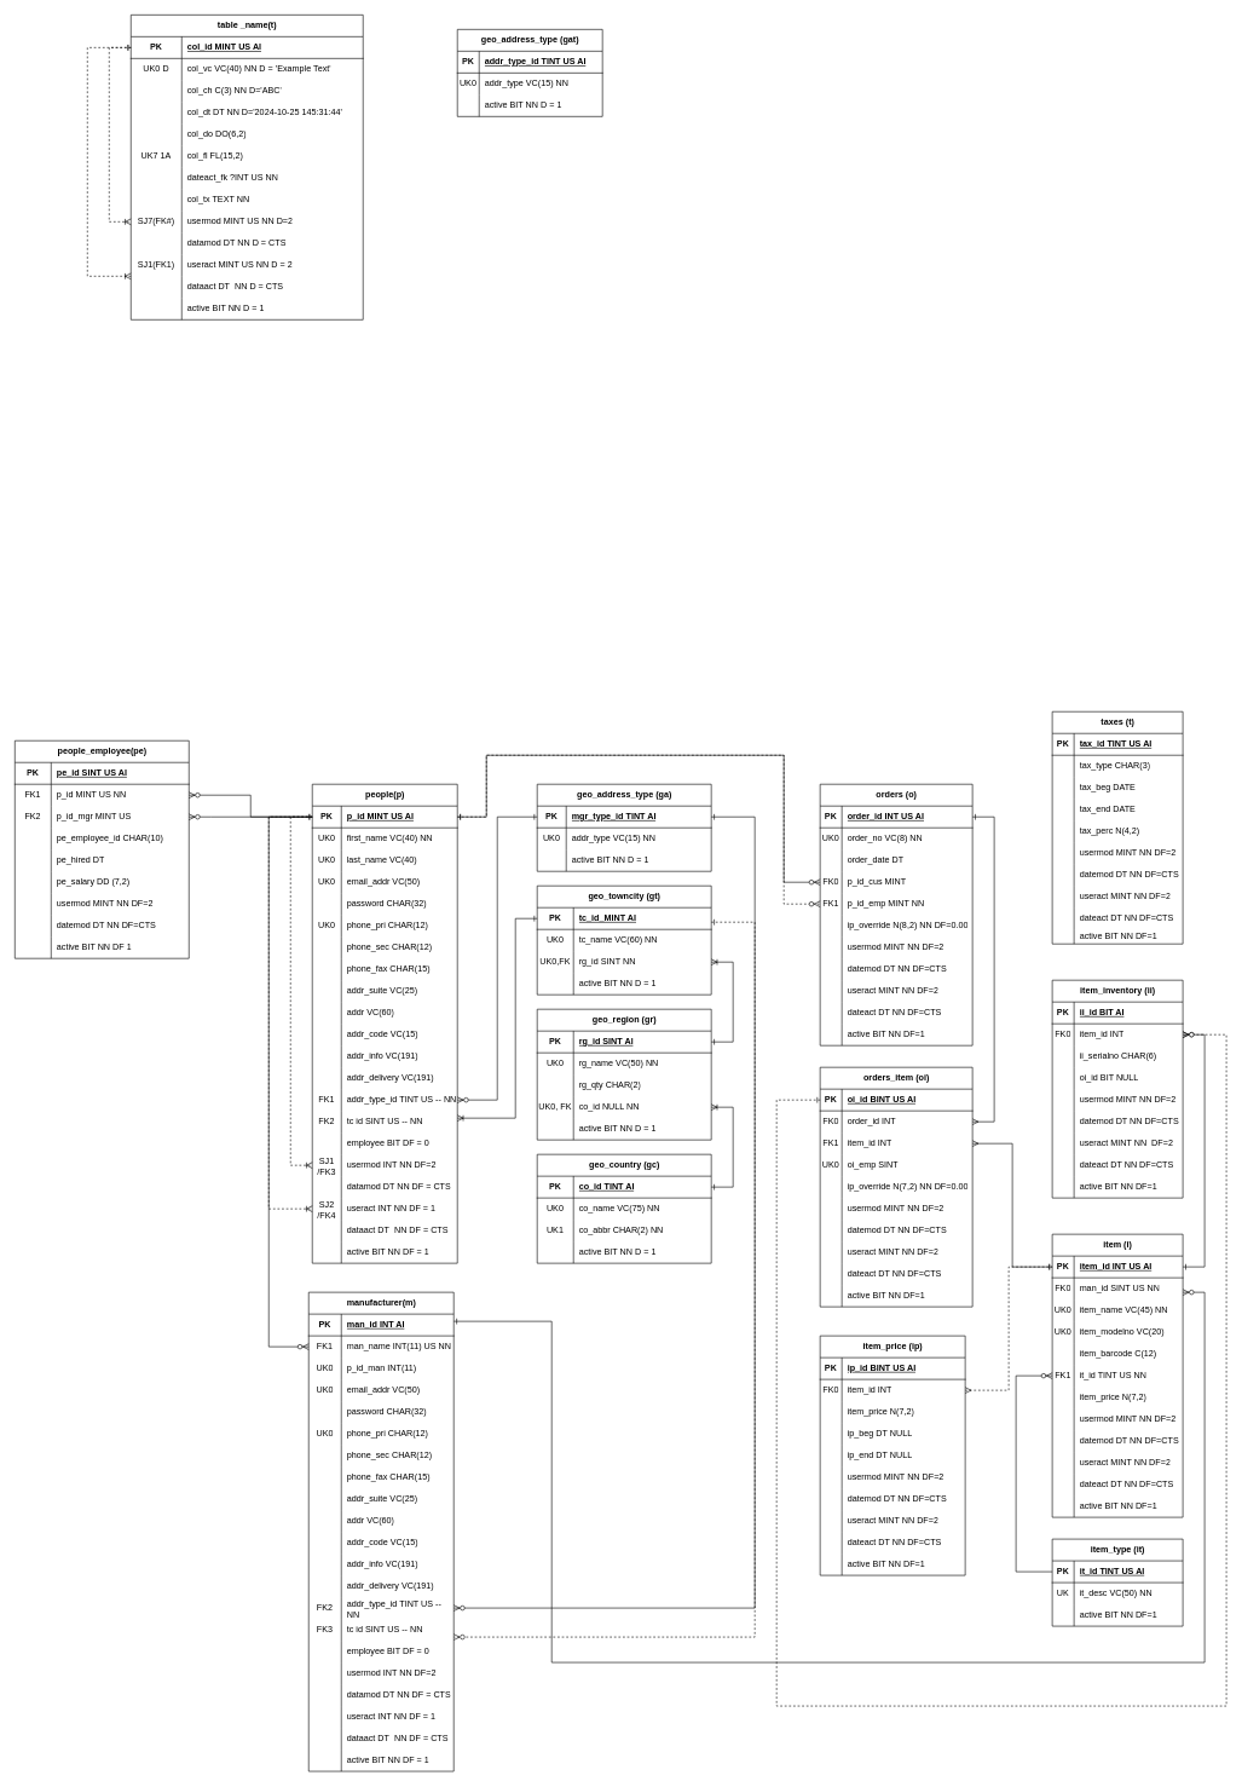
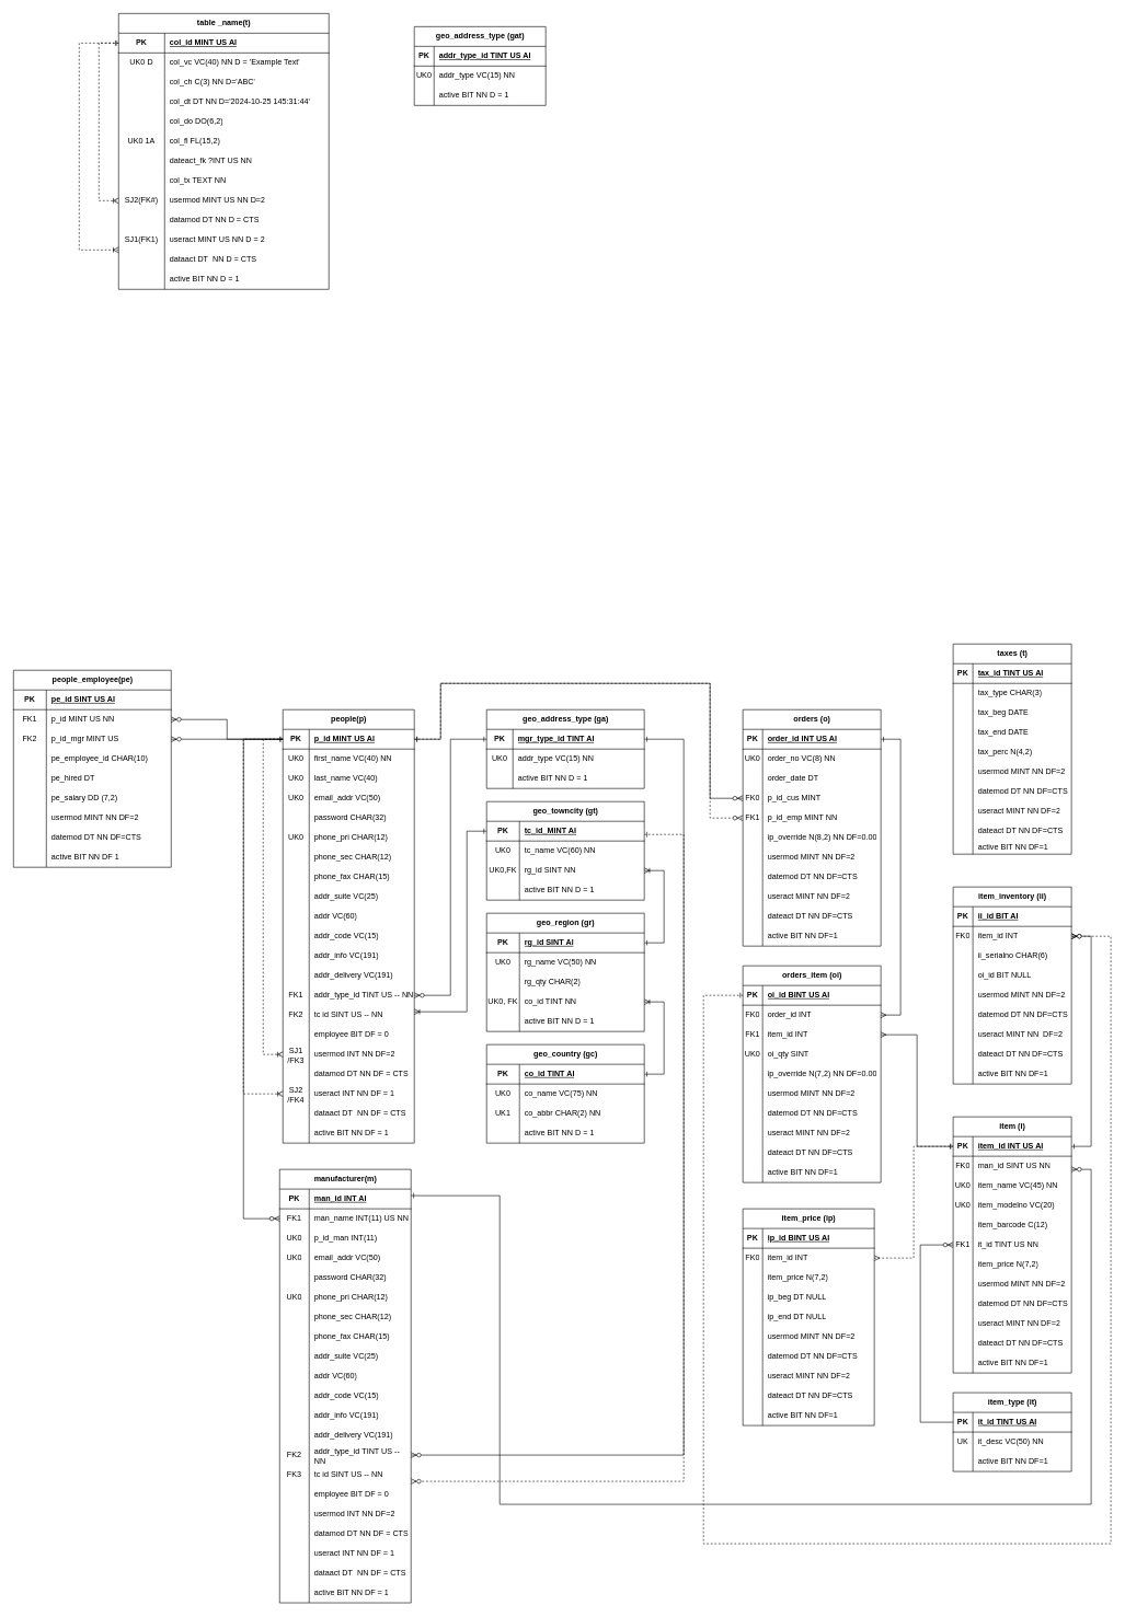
- <mxCell id="96" value="UK7 1A" style="shape=partialRectangle;connectable=0;fillColor=none;top=0;left=0;bottom=0;right=0;editable=1;overflow=hidden;whiteSpace=wrap;html=1;" parent="95" vertex="1"><mxGeometry width="70" height="30" as="geometry"><mxRectangle width="70" height="30" as="alternateBounds" /></mxGeometry></mxCell>
+ <mxCell id="96" value="UK0 1A" style="shape=partialRectangle;connectable=0;fillColor=none;top=0;left=0;bottom=0;right=0;editable=1;overflow=hidden;whiteSpace=wrap;html=1;" parent="95" vertex="1"><mxGeometry width="70" height="30" as="geometry"><mxRectangle width="70" height="30" as="alternateBounds" /></mxGeometry></mxCell>
- <mxCell id="105" value="SJ7(FK#)" style="shape=partialRectangle;connectable=0;fillColor=none;top=0;left=0;bottom=0;right=0;editable=1;overflow=hidden;whiteSpace=wrap;html=1;" parent="104" vertex="1"><mxGeometry width="70" height="30" as="geometry"><mxRectangle width="70" height="30" as="alternateBounds" /></mxGeometry></mxCell>
+ <mxCell id="105" value="SJ2(FK#)" style="shape=partialRectangle;connectable=0;fillColor=none;top=0;left=0;bottom=0;right=0;editable=1;overflow=hidden;whiteSpace=wrap;html=1;" parent="104" vertex="1"><mxGeometry width="70" height="30" as="geometry"><mxRectangle width="70" height="30" as="alternateBounds" /></mxGeometry></mxCell>
- <mxCell id="157" value="co_id NULL NN" style="shape=partialRectangle;connectable=0;fillColor=none;top=0;left=0;bottom=0;right=0;align=left;spacingLeft=6;overflow=hidden;whiteSpace=wrap;html=1;" parent="155" vertex="1"><mxGeometry x="50" width="190" height="30" as="geometry"><mxRectangle width="190" height="30" as="alternateBounds" /></mxGeometry></mxCell>
+ <mxCell id="157" value="co_id TINT NN" style="shape=partialRectangle;connectable=0;fillColor=none;top=0;left=0;bottom=0;right=0;align=left;spacingLeft=6;overflow=hidden;whiteSpace=wrap;html=1;" parent="155" vertex="1"><mxGeometry x="50" width="190" height="30" as="geometry"><mxRectangle width="190" height="30" as="alternateBounds" /></mxGeometry></mxCell>
- <mxCell id="452" value="oi_emp SINT" style="shape=partialRectangle;connectable=0;fillColor=none;top=0;left=0;bottom=0;right=0;align=left;spacingLeft=6;overflow=hidden;whiteSpace=wrap;html=1;" parent="450" vertex="1"><mxGeometry x="30" width="180" height="30" as="geometry"><mxRectangle width="180" height="30" as="alternateBounds" /></mxGeometry></mxCell>
+ <mxCell id="452" value="oi_qty SINT" style="shape=partialRectangle;connectable=0;fillColor=none;top=0;left=0;bottom=0;right=0;align=left;spacingLeft=6;overflow=hidden;whiteSpace=wrap;html=1;" parent="450" vertex="1"><mxGeometry x="30" width="180" height="30" as="geometry"><mxRectangle width="180" height="30" as="alternateBounds" /></mxGeometry></mxCell>
